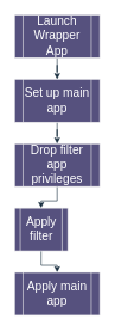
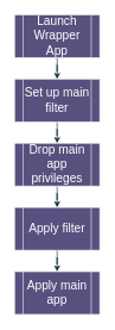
- <mxCell id="5" value="&lt;font style=&quot;font-size: 17px;&quot;&gt;Set up main app&lt;/font&gt;" style="shape=process;whiteSpace=wrap;html=1;backgroundOutline=1;labelBackgroundColor=none;fillColor=#56517E;strokeColor=#EEEEEE;fontColor=#FFFFFF;" vertex="1" parent="1"><mxGeometry x="20" y="110" width="120" height="60" as="geometry" /></mxCell>
+ <mxCell id="5" value="&lt;font style=&quot;font-size: 17px;&quot;&gt;Set up main filter&lt;/font&gt;" style="shape=process;whiteSpace=wrap;html=1;backgroundOutline=1;labelBackgroundColor=none;fillColor=#56517E;strokeColor=#EEEEEE;fontColor=#FFFFFF;" vertex="1" parent="1"><mxGeometry x="20" y="110" width="120" height="60" as="geometry" /></mxCell>
- <mxCell id="7" value="&lt;font style=&quot;font-size: 17px;&quot;&gt;Drop filter app privileges&lt;/font&gt;" style="shape=process;whiteSpace=wrap;html=1;backgroundOutline=1;labelBackgroundColor=none;fillColor=#56517E;strokeColor=#EEEEEE;fontColor=#FFFFFF;" vertex="1" parent="1"><mxGeometry x="20" y="200" width="120" height="60" as="geometry" /></mxCell>
+ <mxCell id="7" value="&lt;font style=&quot;font-size: 17px;&quot;&gt;Drop main app privileges&lt;/font&gt;" style="shape=process;whiteSpace=wrap;html=1;backgroundOutline=1;labelBackgroundColor=none;fillColor=#56517E;strokeColor=#EEEEEE;fontColor=#FFFFFF;" vertex="1" parent="1"><mxGeometry x="20" y="200" width="120" height="60" as="geometry" /></mxCell>
- <mxCell id="9" value="&lt;span style=&quot;font-size: 17px;&quot;&gt;Apply filter&lt;/span&gt;" style="shape=process;whiteSpace=wrap;html=1;backgroundOutline=1;labelBackgroundColor=none;fillColor=#56517E;strokeColor=#EEEEEE;fontColor=#FFFFFF;" vertex="1" parent="1"><mxGeometry x="20" y="290" width="75" height="60" as="geometry" /></mxCell>
+ <mxCell id="9" value="&lt;span style=&quot;font-size: 17px;&quot;&gt;Apply filter&lt;/span&gt;" style="shape=process;whiteSpace=wrap;html=1;backgroundOutline=1;labelBackgroundColor=none;fillColor=#56517E;strokeColor=#EEEEEE;fontColor=#FFFFFF;" vertex="1" parent="1"><mxGeometry x="20" y="290" width="120" height="60" as="geometry" /></mxCell>
